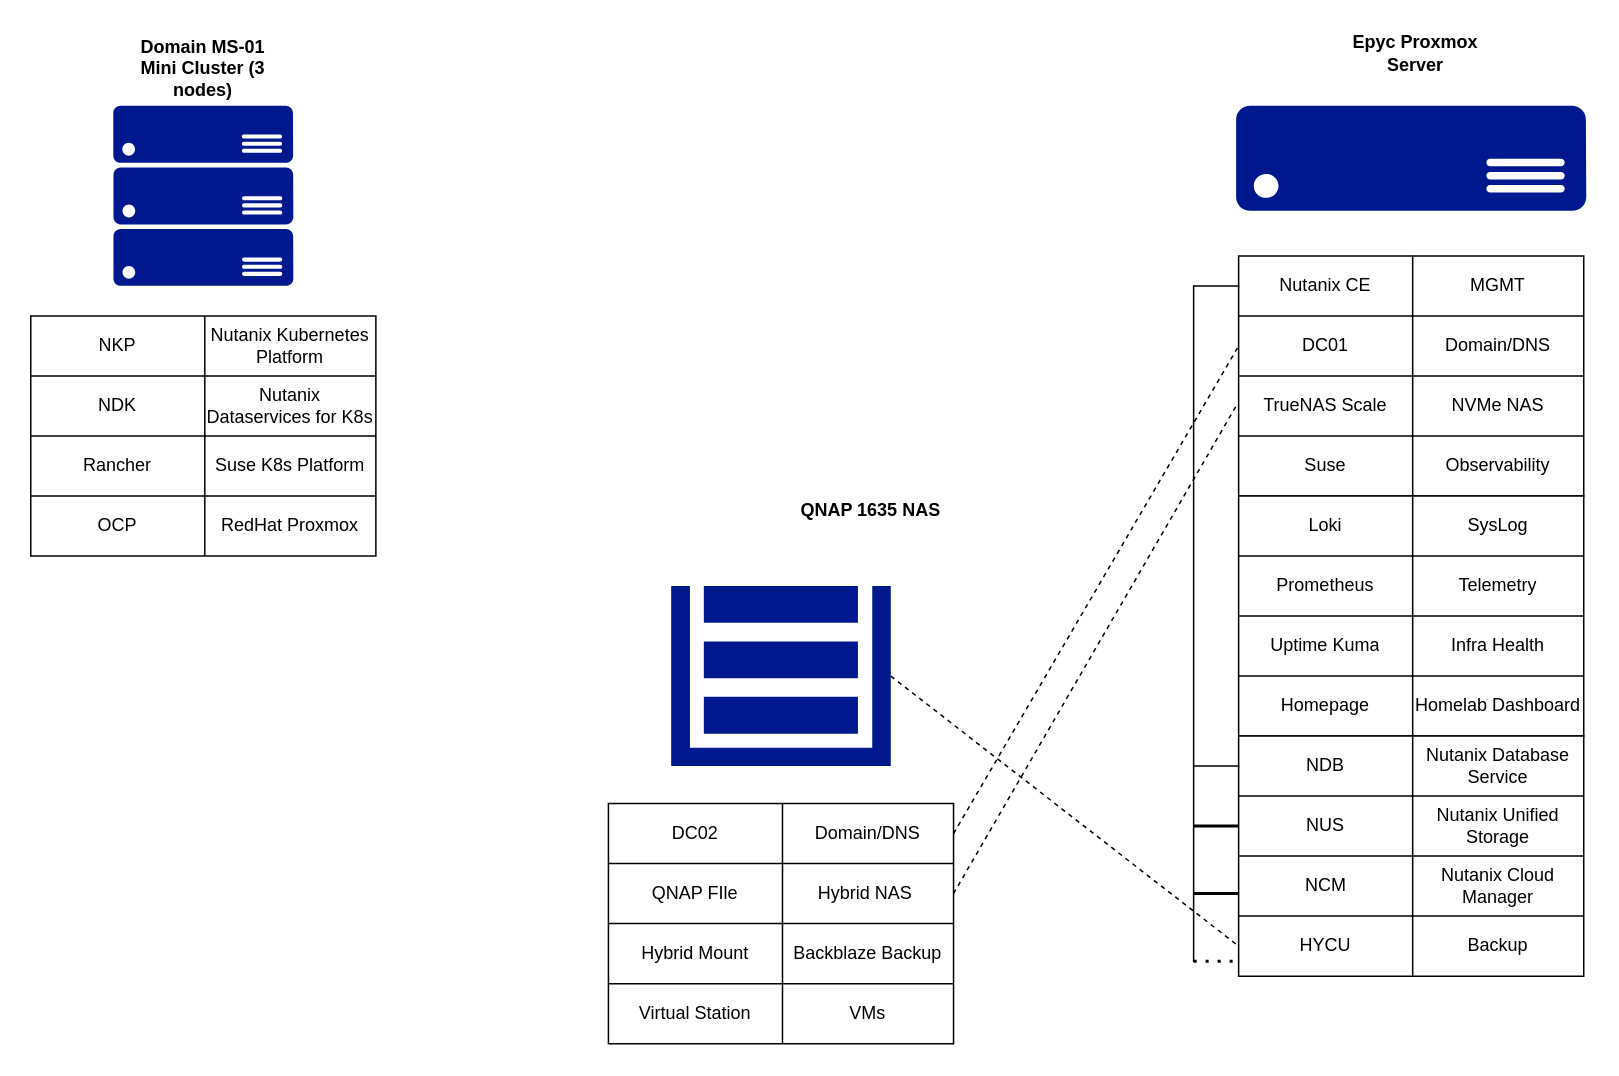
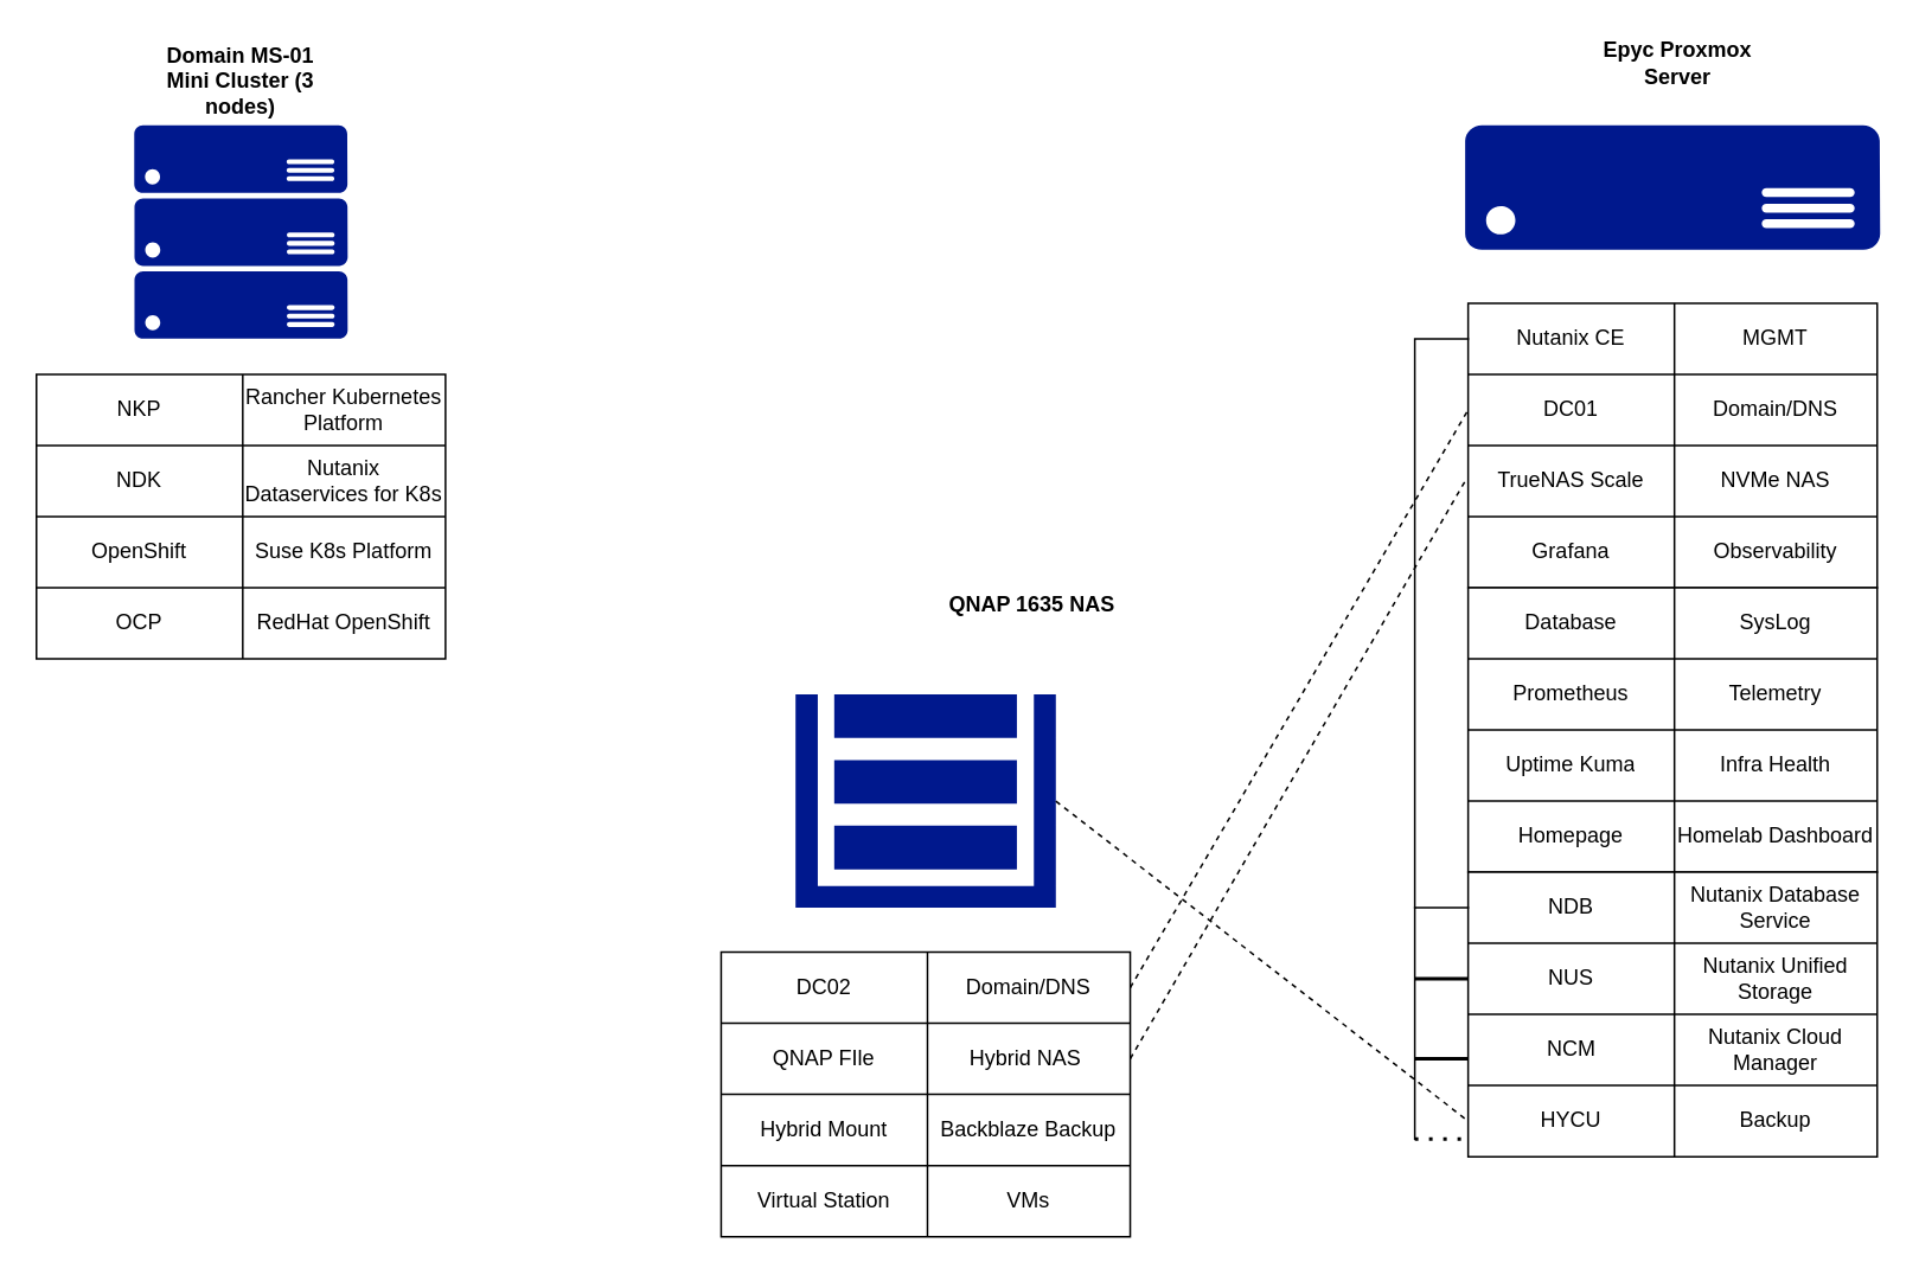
- <mxCell id="63" value="Nutanix Kubernetes Platform" style="shape=partialRectangle;html=1;whiteSpace=wrap;connectable=0;strokeColor=inherit;overflow=hidden;fillColor=none;top=0;left=0;bottom=0;right=0;pointerEvents=1;" vertex="1" parent="61"><mxGeometry x="116" width="114" height="40" as="geometry"><mxRectangle width="114" height="40" as="alternateBounds" /></mxGeometry></mxCell>
+ <mxCell id="63" value="Rancher Kubernetes Platform" style="shape=partialRectangle;html=1;whiteSpace=wrap;connectable=0;strokeColor=inherit;overflow=hidden;fillColor=none;top=0;left=0;bottom=0;right=0;pointerEvents=1;" vertex="1" parent="61"><mxGeometry x="116" width="114" height="40" as="geometry"><mxRectangle width="114" height="40" as="alternateBounds" /></mxGeometry></mxCell>
- <mxCell id="68" value="Rancher" style="shape=partialRectangle;html=1;whiteSpace=wrap;connectable=0;strokeColor=inherit;overflow=hidden;fillColor=none;top=0;left=0;bottom=0;right=0;pointerEvents=1;" vertex="1" parent="67"><mxGeometry width="116" height="40" as="geometry"><mxRectangle width="116" height="40" as="alternateBounds" /></mxGeometry></mxCell>
+ <mxCell id="68" value="OpenShift" style="shape=partialRectangle;html=1;whiteSpace=wrap;connectable=0;strokeColor=inherit;overflow=hidden;fillColor=none;top=0;left=0;bottom=0;right=0;pointerEvents=1;" vertex="1" parent="67"><mxGeometry width="116" height="40" as="geometry"><mxRectangle width="116" height="40" as="alternateBounds" /></mxGeometry></mxCell>
- <mxCell id="19" value="Suse" style="shape=partialRectangle;html=1;whiteSpace=wrap;connectable=0;strokeColor=inherit;overflow=hidden;fillColor=none;top=0;left=0;bottom=0;right=0;pointerEvents=1;" vertex="1" parent="18"><mxGeometry width="116" height="40" as="geometry"><mxRectangle width="116" height="40" as="alternateBounds" /></mxGeometry></mxCell>
+ <mxCell id="19" value="Grafana" style="shape=partialRectangle;html=1;whiteSpace=wrap;connectable=0;strokeColor=inherit;overflow=hidden;fillColor=none;top=0;left=0;bottom=0;right=0;pointerEvents=1;" vertex="1" parent="18"><mxGeometry width="116" height="40" as="geometry"><mxRectangle width="116" height="40" as="alternateBounds" /></mxGeometry></mxCell>
- <mxCell id="72" value="RedHat Proxmox" style="shape=partialRectangle;html=1;whiteSpace=wrap;connectable=0;strokeColor=inherit;overflow=hidden;fillColor=none;top=0;left=0;bottom=0;right=0;pointerEvents=1;" vertex="1" parent="70"><mxGeometry x="116" width="114" height="40" as="geometry"><mxRectangle width="114" height="40" as="alternateBounds" /></mxGeometry></mxCell>
+ <mxCell id="72" value="RedHat OpenShift" style="shape=partialRectangle;html=1;whiteSpace=wrap;connectable=0;strokeColor=inherit;overflow=hidden;fillColor=none;top=0;left=0;bottom=0;right=0;pointerEvents=1;" vertex="1" parent="70"><mxGeometry x="116" width="114" height="40" as="geometry"><mxRectangle width="114" height="40" as="alternateBounds" /></mxGeometry></mxCell>
- <mxCell id="23" value="Loki" style="shape=partialRectangle;html=1;whiteSpace=wrap;connectable=0;strokeColor=inherit;overflow=hidden;fillColor=none;top=0;left=0;bottom=0;right=0;pointerEvents=1;" vertex="1" parent="22"><mxGeometry width="116" height="40" as="geometry"><mxRectangle width="116" height="40" as="alternateBounds" /></mxGeometry></mxCell>
+ <mxCell id="23" value="Database" style="shape=partialRectangle;html=1;whiteSpace=wrap;connectable=0;strokeColor=inherit;overflow=hidden;fillColor=none;top=0;left=0;bottom=0;right=0;pointerEvents=1;" vertex="1" parent="22"><mxGeometry width="116" height="40" as="geometry"><mxRectangle width="116" height="40" as="alternateBounds" /></mxGeometry></mxCell>
